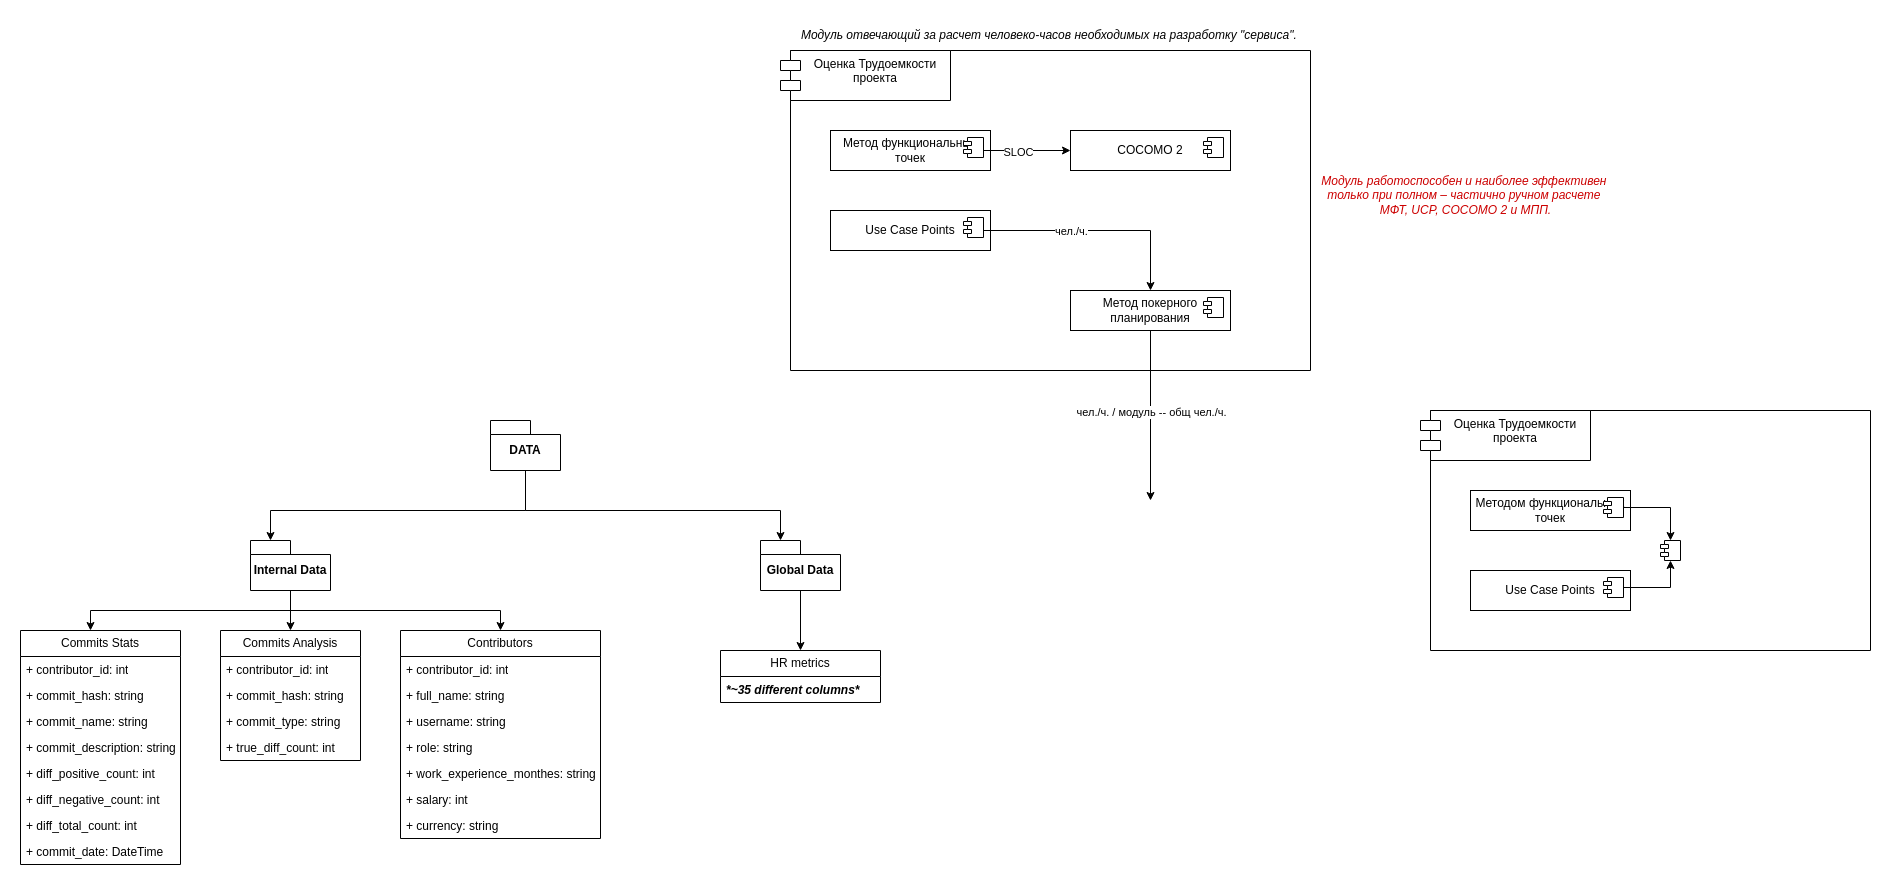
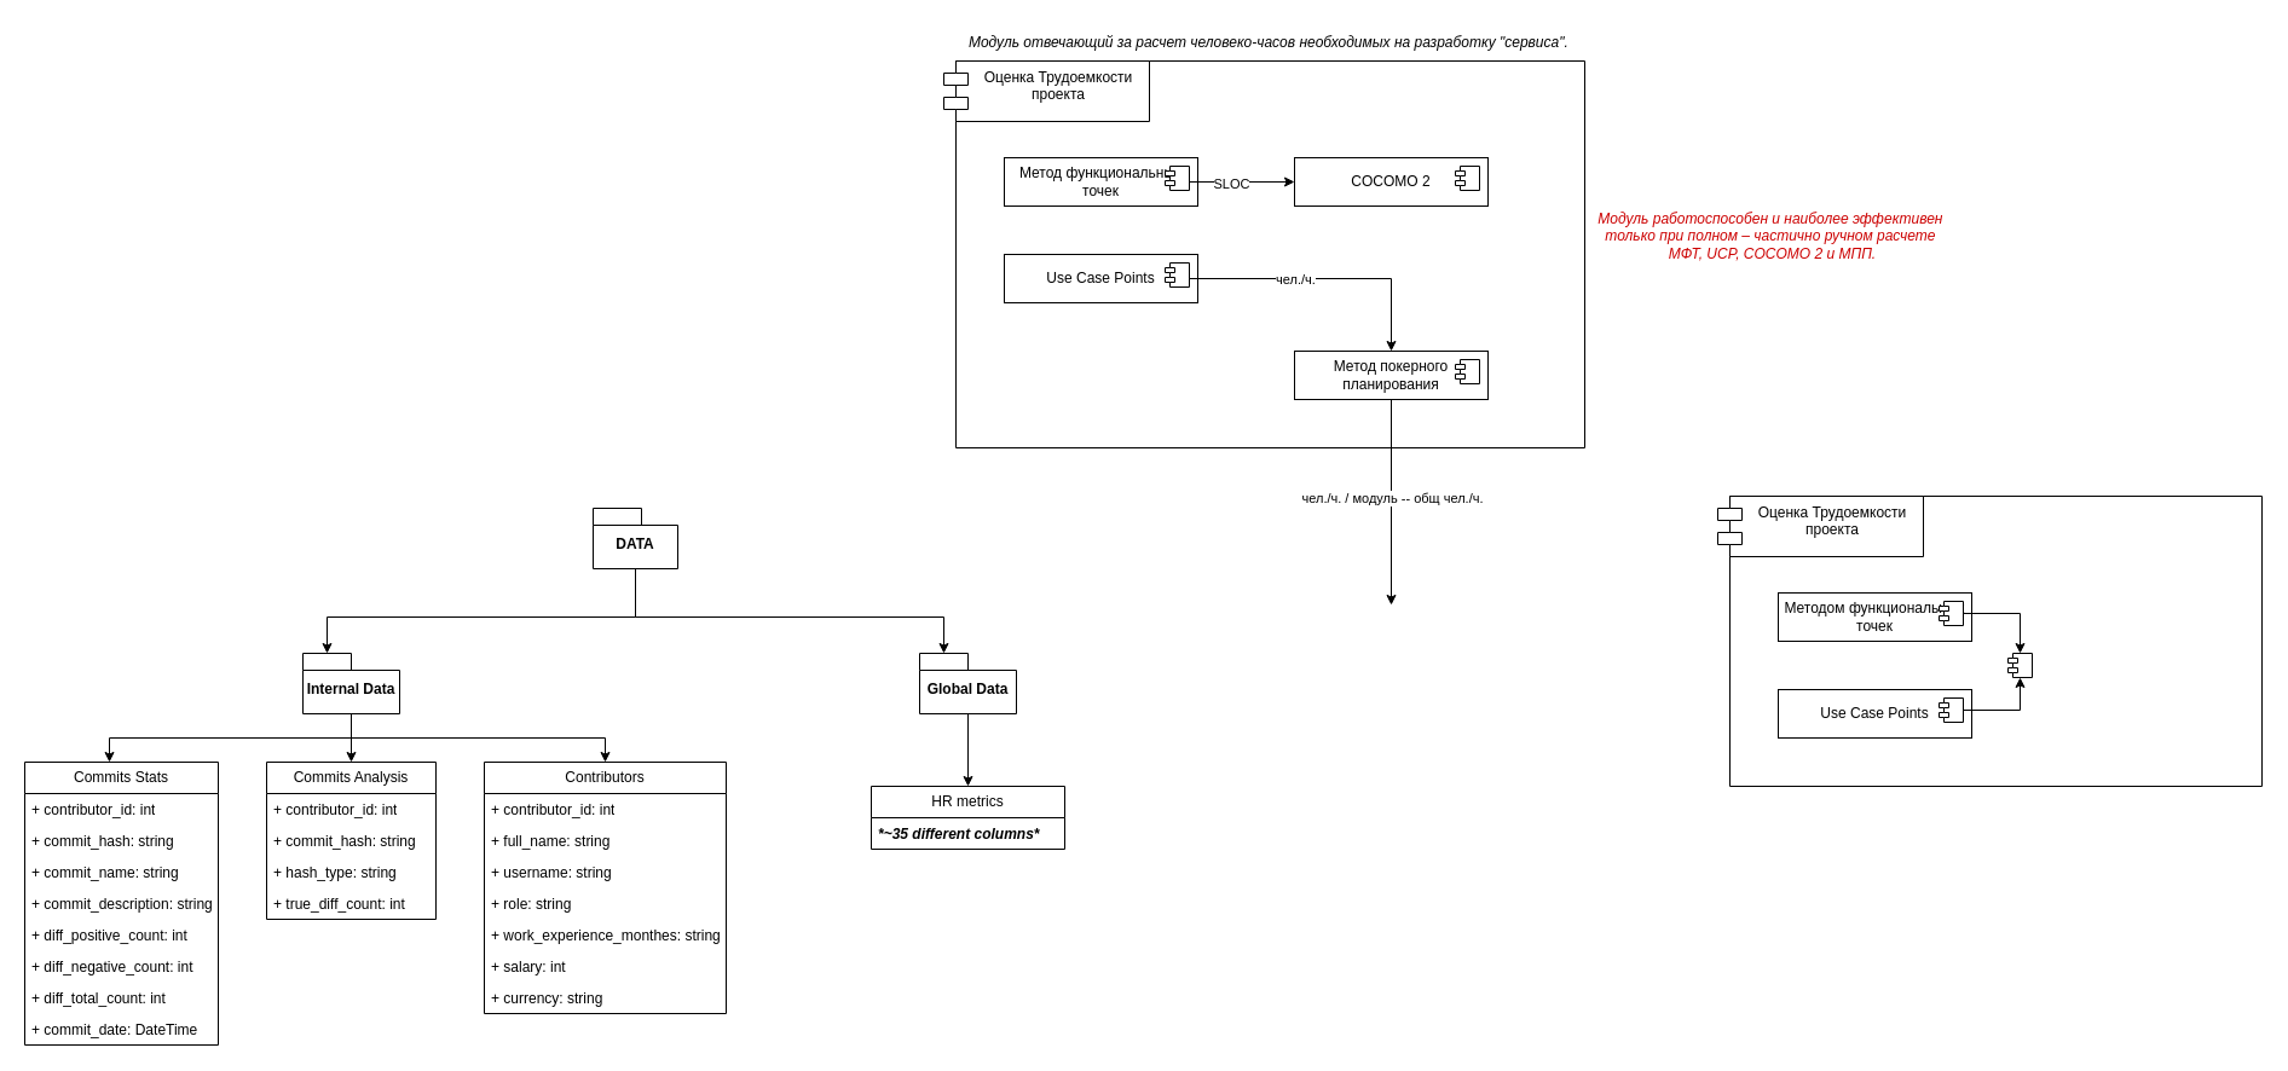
- <mxCell id="49" value="+ commit_type: string" style="text;strokeColor=none;fillColor=none;align=left;verticalAlign=top;spacingLeft=4;spacingRight=4;overflow=hidden;rotatable=0;points=[[0,0.5],[1,0.5]];portConstraint=eastwest;whiteSpace=wrap;html=1;" vertex="1" parent="46"><mxGeometry y="78" width="140" height="26" as="geometry" /></mxCell>
+ <mxCell id="49" value="+ hash_type: string" style="text;strokeColor=none;fillColor=none;align=left;verticalAlign=top;spacingLeft=4;spacingRight=4;overflow=hidden;rotatable=0;points=[[0,0.5],[1,0.5]];portConstraint=eastwest;whiteSpace=wrap;html=1;" vertex="1" parent="46"><mxGeometry y="78" width="140" height="26" as="geometry" /></mxCell>
